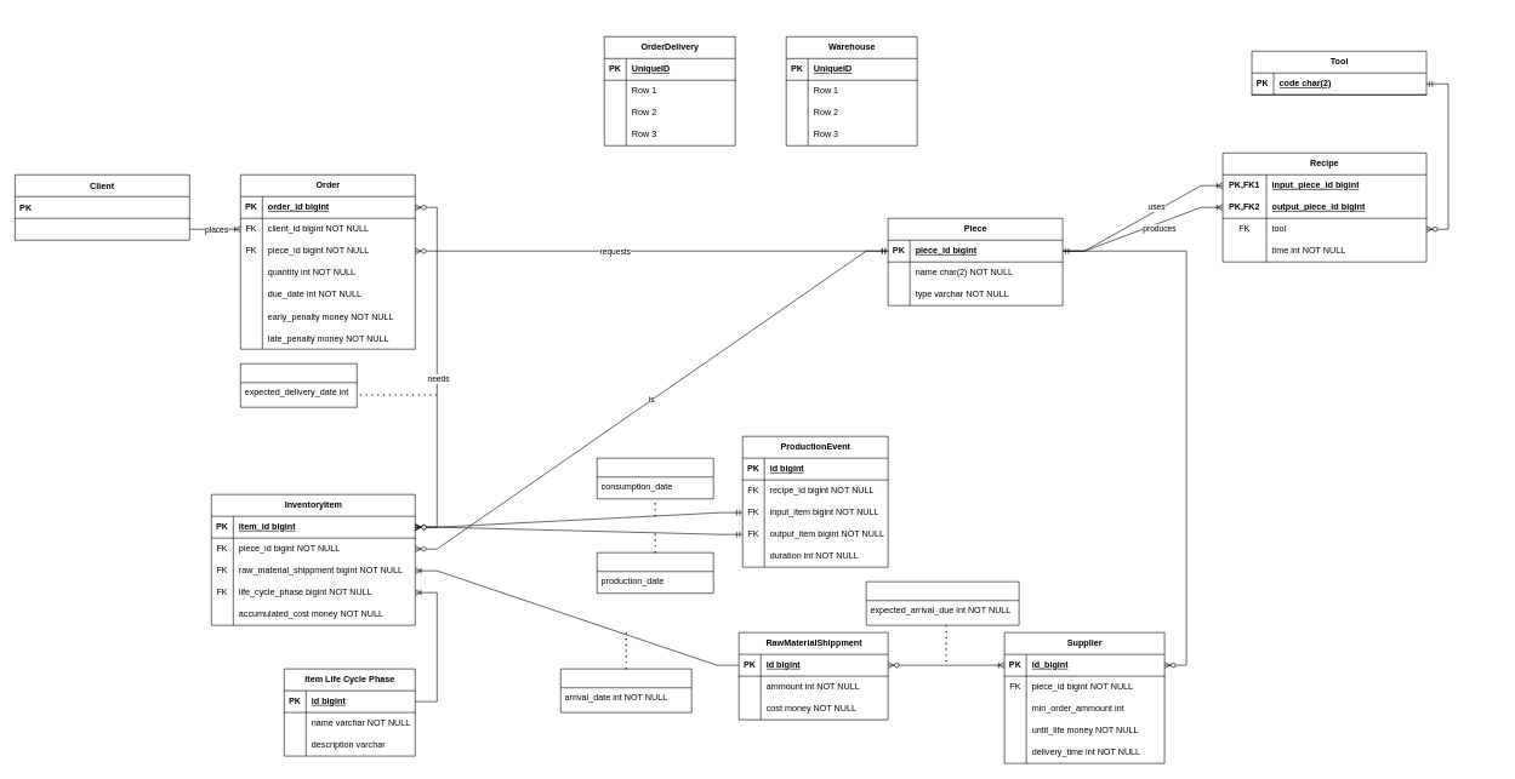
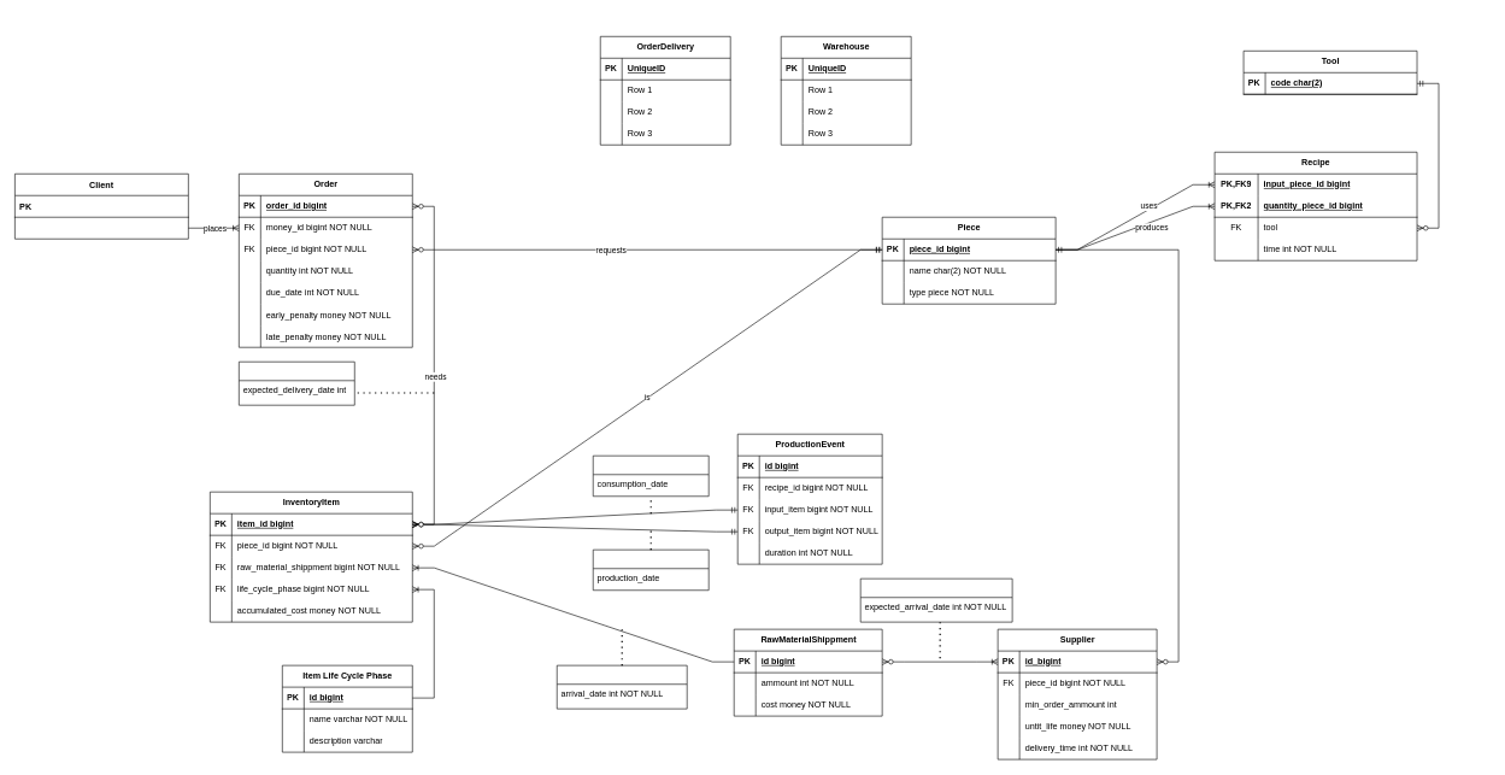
- <mxCell id="69" value="PK,FK1" style="shape=partialRectangle;connectable=0;fillColor=none;top=0;left=0;bottom=0;right=0;fontStyle=1;overflow=hidden;html=1;whiteSpace=wrap;" vertex="1" parent="68"><mxGeometry width="60" height="30" as="geometry"><mxRectangle width="60" height="30" as="alternateBounds" /></mxGeometry></mxCell>
+ <mxCell id="69" value="PK,FK9" style="shape=partialRectangle;connectable=0;fillColor=none;top=0;left=0;bottom=0;right=0;fontStyle=1;overflow=hidden;html=1;whiteSpace=wrap;" vertex="1" parent="68"><mxGeometry width="60" height="30" as="geometry"><mxRectangle width="60" height="30" as="alternateBounds" /></mxGeometry></mxCell>
- <mxCell id="73" value="output_piece_id bigint" style="shape=partialRectangle;connectable=0;fillColor=none;top=0;left=0;bottom=0;right=0;align=left;spacingLeft=6;fontStyle=5;overflow=hidden;html=1;whiteSpace=wrap;" vertex="1" parent="71"><mxGeometry x="60" width="220" height="30" as="geometry"><mxRectangle width="220" height="30" as="alternateBounds" /></mxGeometry></mxCell>
+ <mxCell id="73" value="quantity_piece_id bigint" style="shape=partialRectangle;connectable=0;fillColor=none;top=0;left=0;bottom=0;right=0;align=left;spacingLeft=6;fontStyle=5;overflow=hidden;html=1;whiteSpace=wrap;" vertex="1" parent="71"><mxGeometry x="60" width="220" height="30" as="geometry"><mxRectangle width="220" height="30" as="alternateBounds" /></mxGeometry></mxCell>
- <mxCell id="13" value="client_id bigint NOT NULL" style="shape=partialRectangle;connectable=0;fillColor=none;top=0;left=0;bottom=0;right=0;align=left;spacingLeft=6;fontStyle=0;overflow=hidden;whiteSpace=wrap;html=1;" vertex="1" parent="11"><mxGeometry x="30" width="210" height="30" as="geometry"><mxRectangle width="210" height="30" as="alternateBounds" /></mxGeometry></mxCell>
+ <mxCell id="13" value="money_id bigint NOT NULL" style="shape=partialRectangle;connectable=0;fillColor=none;top=0;left=0;bottom=0;right=0;align=left;spacingLeft=6;fontStyle=0;overflow=hidden;whiteSpace=wrap;html=1;" vertex="1" parent="11"><mxGeometry x="30" width="210" height="30" as="geometry"><mxRectangle width="210" height="30" as="alternateBounds" /></mxGeometry></mxCell>
- <mxCell id="40" value="type varchar NOT NULL" style="shape=partialRectangle;connectable=0;fillColor=none;top=0;left=0;bottom=0;right=0;align=left;spacingLeft=6;overflow=hidden;whiteSpace=wrap;html=1;" vertex="1" parent="38"><mxGeometry x="30" width="210" height="30" as="geometry"><mxRectangle width="210" height="30" as="alternateBounds" /></mxGeometry></mxCell>
+ <mxCell id="40" value="type piece NOT NULL" style="shape=partialRectangle;connectable=0;fillColor=none;top=0;left=0;bottom=0;right=0;align=left;spacingLeft=6;overflow=hidden;whiteSpace=wrap;html=1;" vertex="1" parent="38"><mxGeometry x="30" width="210" height="30" as="geometry"><mxRectangle width="210" height="30" as="alternateBounds" /></mxGeometry></mxCell>
- <mxCell id="157" value="expected_arrival_due int NOT NULL" style="text;strokeColor=none;fillColor=none;spacingLeft=4;spacingRight=4;overflow=hidden;rotatable=0;points=[[0,0.5],[1,0.5]];portConstraint=eastwest;fontSize=12;whiteSpace=wrap;html=1;" vertex="1" parent="156"><mxGeometry y="26" width="210" height="34" as="geometry" /></mxCell>
+ <mxCell id="157" value="expected_arrival_date int NOT NULL" style="text;strokeColor=none;fillColor=none;spacingLeft=4;spacingRight=4;overflow=hidden;rotatable=0;points=[[0,0.5],[1,0.5]];portConstraint=eastwest;fontSize=12;whiteSpace=wrap;html=1;" vertex="1" parent="156"><mxGeometry y="26" width="210" height="34" as="geometry" /></mxCell>
